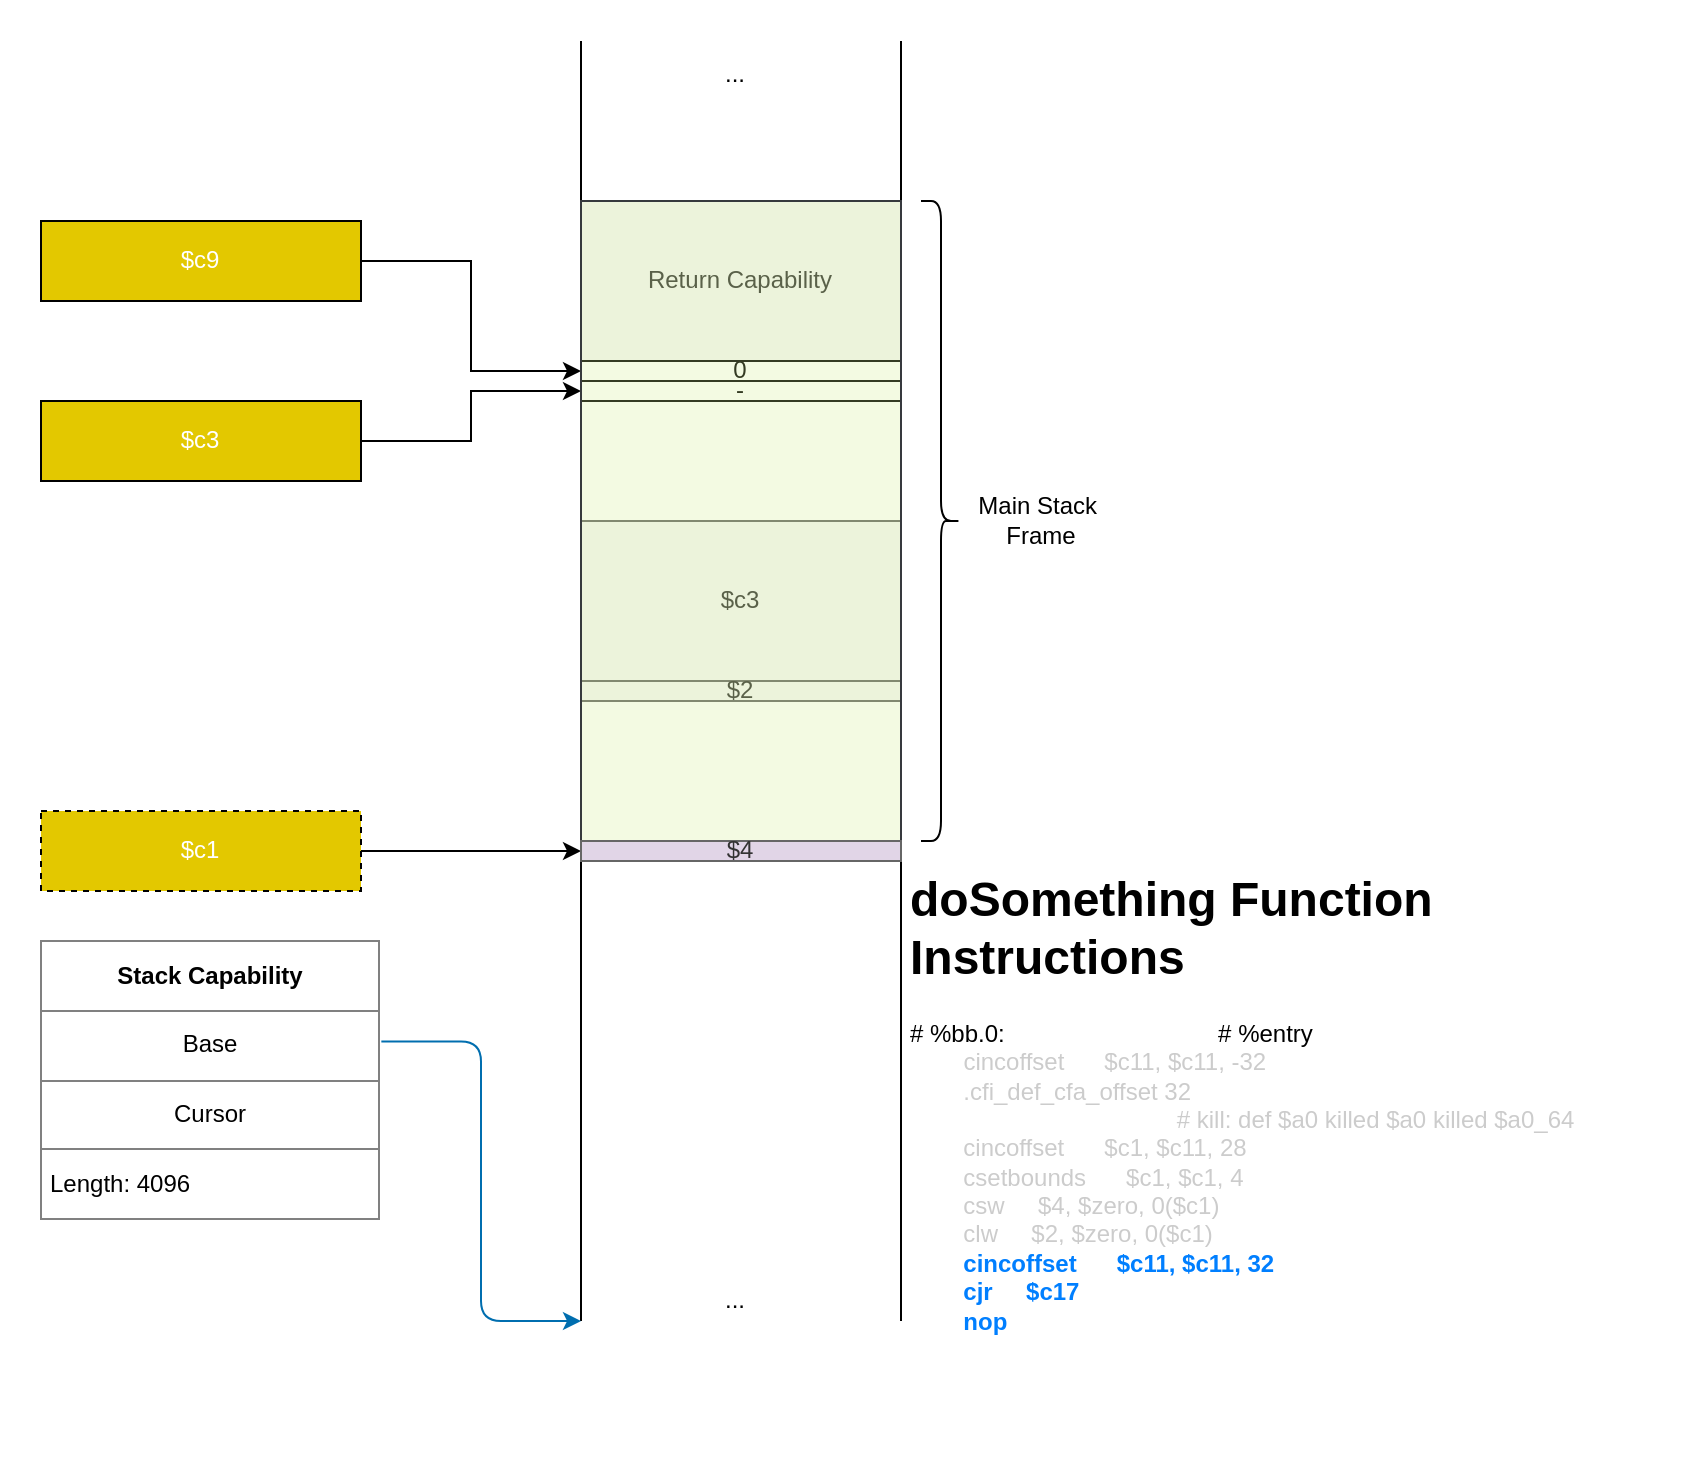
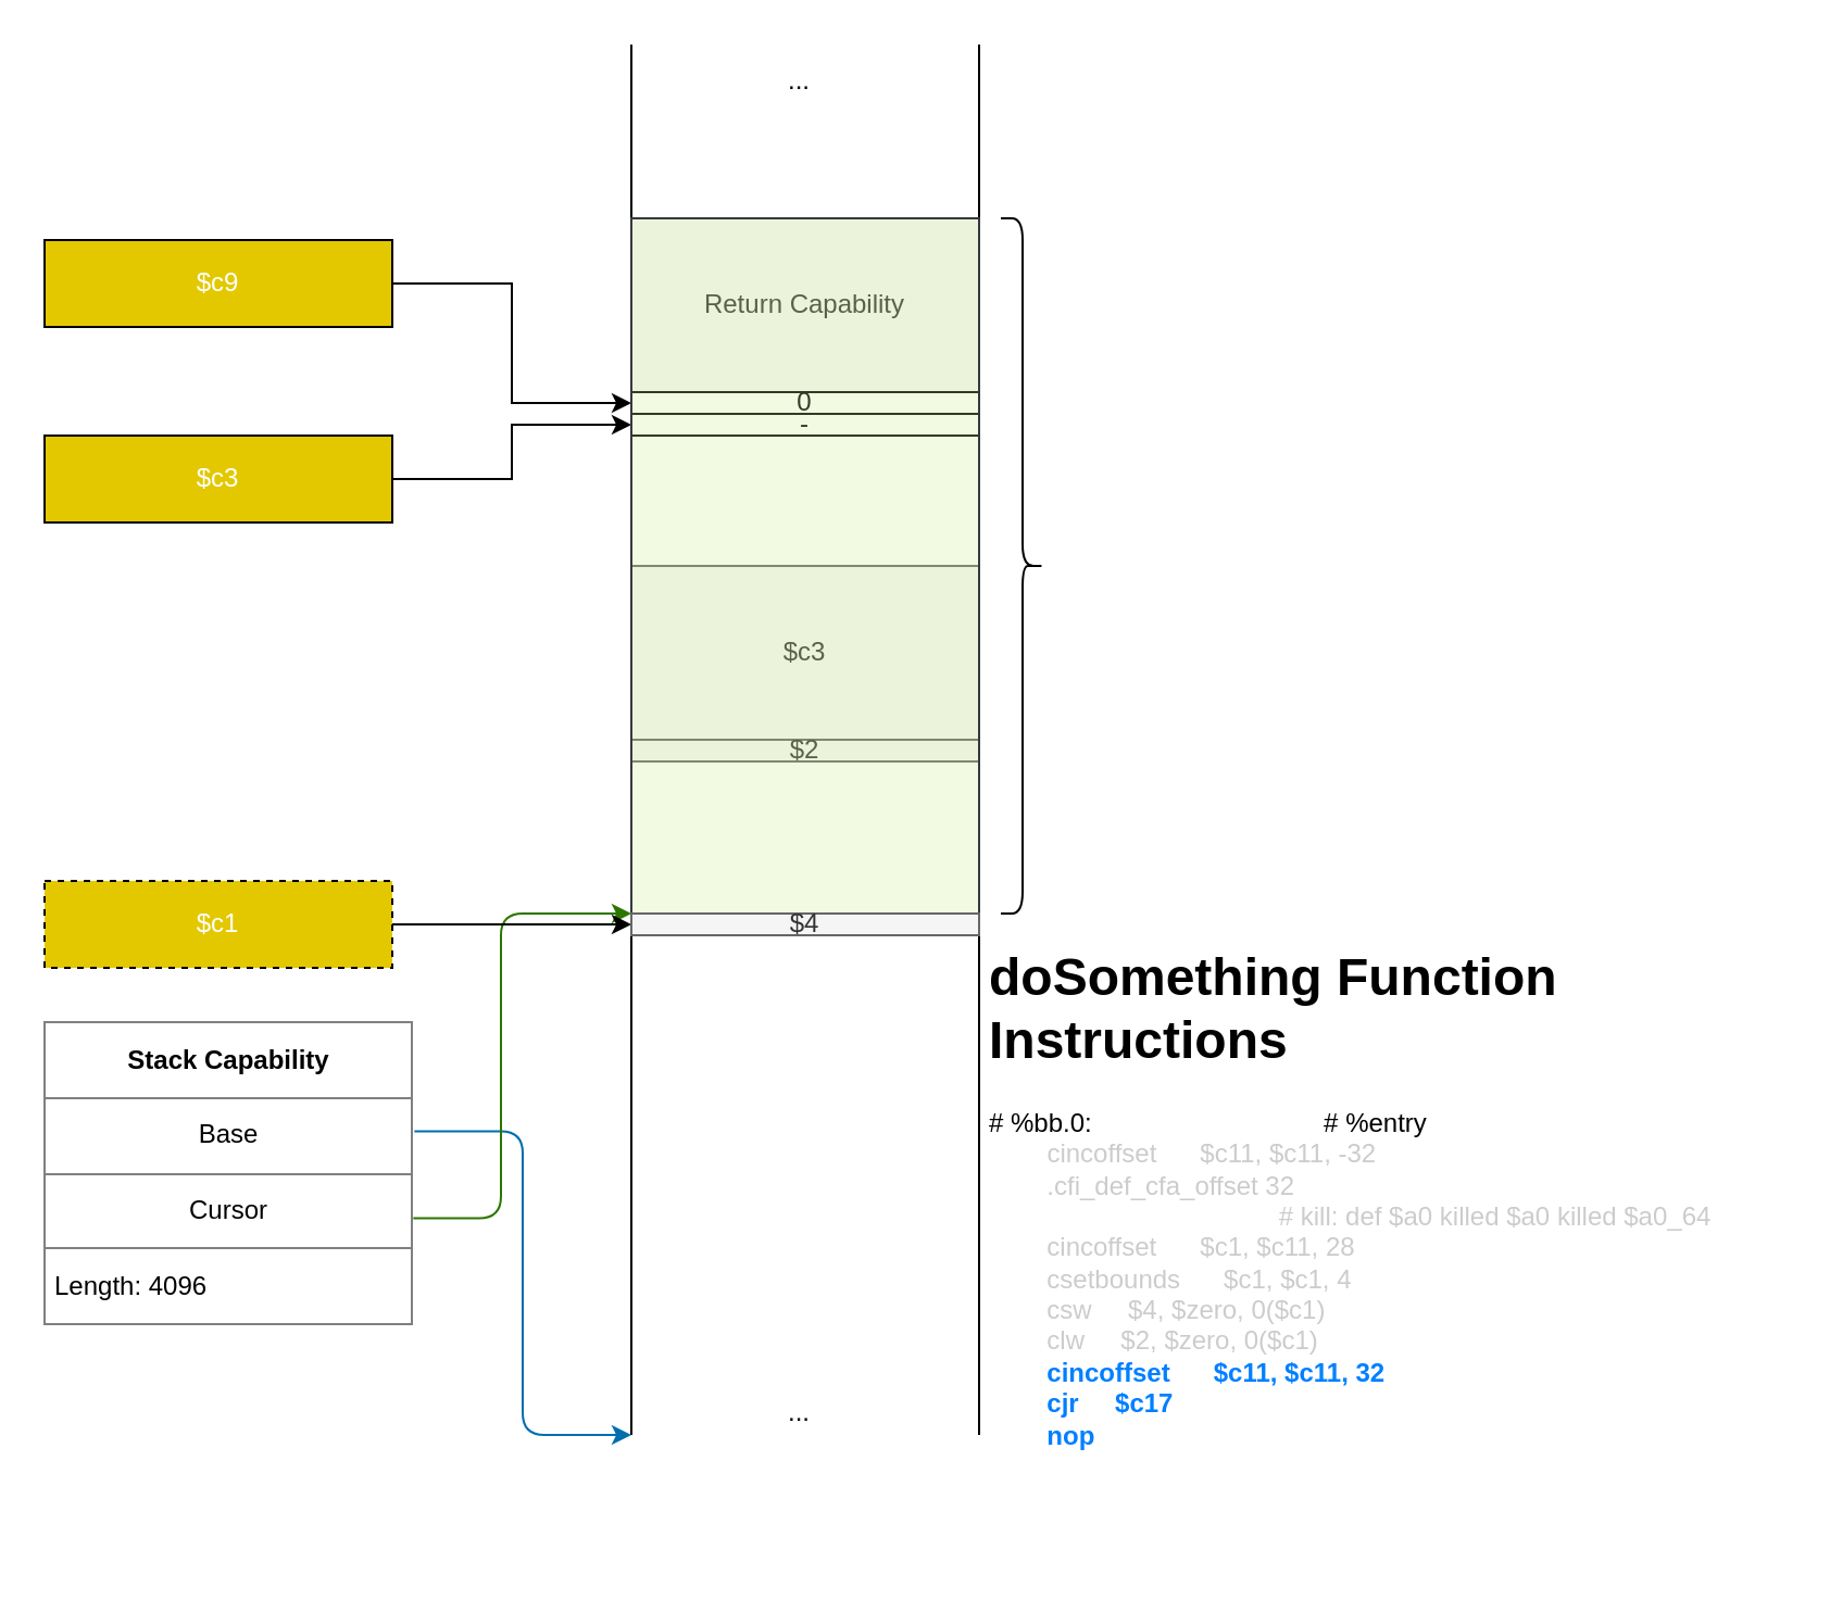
- <mxCell id="21" value="Main Stack&amp;nbsp;&lt;br&gt;Frame" style="text;html=1;align=center;verticalAlign=middle;resizable=0;points=[];autosize=1;" vertex="1" parent="1"><mxGeometry x="480" y="245" width="80" height="30" as="geometry" /></mxCell>
- <mxCell id="25" value="$4" style="rounded=0;whiteSpace=wrap;html=1;strokeColor=#666666;fillColor=#e1d5e7;fontColor=#333333;" vertex="1" parent="1"><mxGeometry x="290" y="420" width="160" height="10" as="geometry" /></mxCell>
+ <mxCell id="25" value="$4" style="rounded=0;whiteSpace=wrap;html=1;strokeColor=#666666;fillColor=#f5f5f5;fontColor=#333333;" vertex="1" parent="1"><mxGeometry x="290" y="420" width="160" height="10" as="geometry" /></mxCell>
+ <mxCell id="9" value="" style="endArrow=classic;html=1;exitX=0.998;exitY=0.645;exitDx=0;exitDy=0;exitPerimeter=0;edgeStyle=elbowEdgeStyle;fillColor=#60a917;strokeColor=#2D7600;entryX=0;entryY=0;entryDx=0;entryDy=0;" edge="1" parent="1" source="5" target="25"><mxGeometry width="50" height="50" relative="1" as="geometry"><mxPoint x="150" y="480" as="sourcePoint" /><mxPoint x="290" y="500" as="targetPoint" /><Array as="points"><mxPoint x="230" y="425" /></Array></mxGeometry></mxCell>
